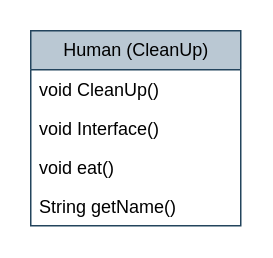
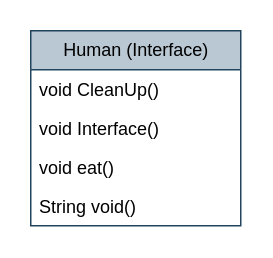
- <mxCell id="2" value="Human (CleanUp)" style="swimlane;fontStyle=0;childLayout=stackLayout;horizontal=1;startSize=26;fillColor=#bac8d3;horizontalStack=0;resizeParent=1;resizeParentMax=0;resizeLast=0;collapsible=1;marginBottom=0;rounded=0;shadow=0;glass=0;sketch=0;strokeColor=#23445d;html=1;" parent="1" vertex="1"><mxGeometry x="20" y="20" width="140" height="130" as="geometry" /></mxCell>
+ <mxCell id="2" value="Human (Interface)" style="swimlane;fontStyle=0;childLayout=stackLayout;horizontal=1;startSize=26;fillColor=#bac8d3;horizontalStack=0;resizeParent=1;resizeParentMax=0;resizeLast=0;collapsible=1;marginBottom=0;rounded=0;shadow=0;glass=0;sketch=0;strokeColor=#23445d;html=1;" parent="1" vertex="1"><mxGeometry x="20" y="20" width="140" height="130" as="geometry" /></mxCell>
- <mxCell id="6" value="String getName()" style="text;strokeColor=none;fillColor=none;align=left;verticalAlign=top;spacingLeft=4;spacingRight=4;overflow=hidden;rotatable=0;points=[[0,0.5],[1,0.5]];portConstraint=eastwest;" parent="2" vertex="1"><mxGeometry y="104" width="140" height="26" as="geometry" /></mxCell>
+ <mxCell id="6" value="String void()" style="text;strokeColor=none;fillColor=none;align=left;verticalAlign=top;spacingLeft=4;spacingRight=4;overflow=hidden;rotatable=0;points=[[0,0.5],[1,0.5]];portConstraint=eastwest;" parent="2" vertex="1"><mxGeometry y="104" width="140" height="26" as="geometry" /></mxCell>
